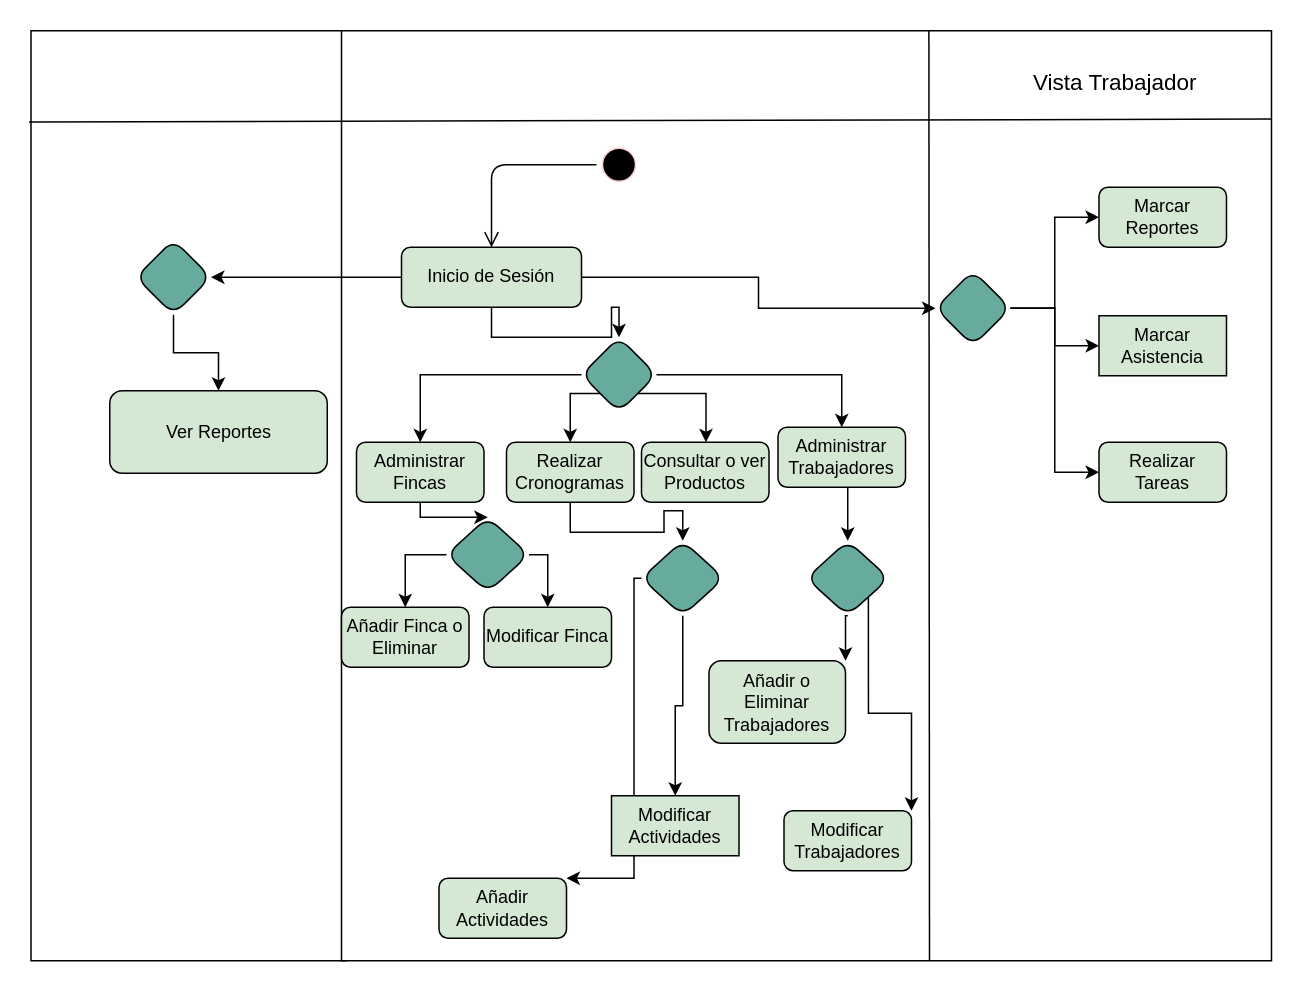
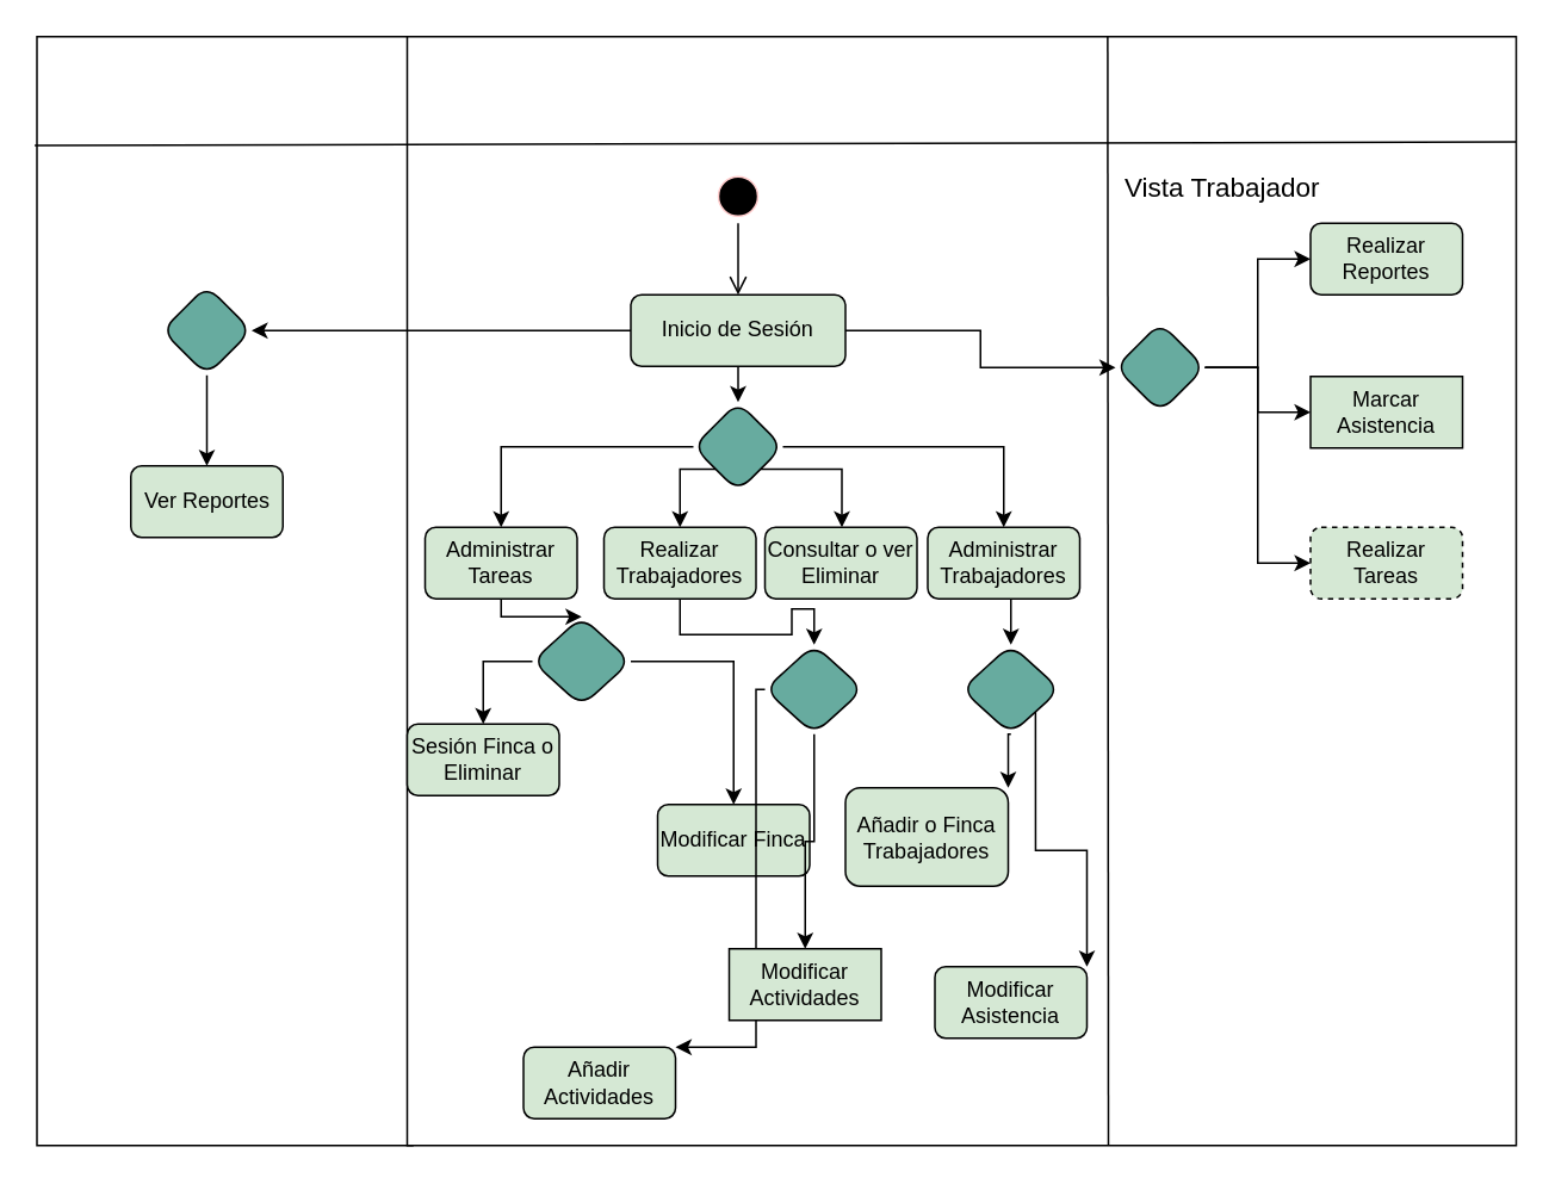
- <mxCell id="4" value="&lt;font style=&quot;font-size: 15px&quot;&gt;Vista Trabajador&lt;/font&gt;" style="text;html=1;strokeColor=none;fillColor=none;align=center;verticalAlign=middle;whiteSpace=wrap;rounded=0;" parent="1" vertex="1"><mxGeometry x="653" y="44.34" width="180" height="20" as="geometry" /></mxCell>
+ <mxCell id="4" value="&lt;font style=&quot;font-size: 15px&quot;&gt;Vista Trabajador&lt;/font&gt;" style="text;html=1;strokeColor=none;fillColor=none;align=center;verticalAlign=middle;whiteSpace=wrap;rounded=0;" parent="1" vertex="1"><mxGeometry x="593" y="94.34" width="180" height="20" as="geometry" /></mxCell>
- <mxCell id="36" value="Marcar Reportes" style="rounded=1;whiteSpace=wrap;html=1;strokeColor=#000000;fillColor=#D5E8D4;" parent="1" vertex="1"><mxGeometry x="732" y="124.34" width="85" height="40" as="geometry" /></mxCell>
+ <mxCell id="36" value="Realizar Reportes" style="rounded=1;whiteSpace=wrap;html=1;strokeColor=#000000;fillColor=#D5E8D4;" parent="1" vertex="1"><mxGeometry x="732" y="124.34" width="85" height="40" as="geometry" /></mxCell>
- <mxCell id="11" value="Inicio de Sesión" style="rounded=1;whiteSpace=wrap;html=1;fillColor=#D5E8D4;" parent="1" vertex="1"><mxGeometry x="267" y="164.34" width="120" height="40" as="geometry" /></mxCell>
+ <mxCell id="11" value="Inicio de Sesión" style="rounded=1;whiteSpace=wrap;html=1;fillColor=#D5E8D4;" parent="1" vertex="1"><mxGeometry x="352" y="164.34" width="120" height="40" as="geometry" /></mxCell>
- <mxCell id="50" value="Ver Reportes" style="rounded=1;whiteSpace=wrap;html=1;strokeColor=#000000;fillColor=#D5E8D4;" parent="1" vertex="1"><mxGeometry x="72.5" y="260" width="145" height="55" as="geometry" /></mxCell>
+ <mxCell id="50" value="Ver Reportes" style="rounded=1;whiteSpace=wrap;html=1;strokeColor=#000000;fillColor=#D5E8D4;" parent="1" vertex="1"><mxGeometry x="72.5" y="260" width="85" height="40" as="geometry" /></mxCell>
- <mxCell id="24" value="&lt;span&gt;Administrar Trabajadores&lt;/span&gt;" style="rounded=1;whiteSpace=wrap;html=1;strokeColor=#000000;fillColor=#D5E8D4;" parent="1" vertex="1"><mxGeometry x="518" y="284.34" width="85" height="40" as="geometry" /></mxCell>
+ <mxCell id="24" value="&lt;span&gt;Administrar Trabajadores&lt;/span&gt;" style="rounded=1;whiteSpace=wrap;html=1;strokeColor=#000000;fillColor=#D5E8D4;" parent="1" vertex="1"><mxGeometry x="518" y="294.34" width="85" height="40" as="geometry" /></mxCell>
- <mxCell id="19" value="Administrar Fincas" style="rounded=1;whiteSpace=wrap;html=1;strokeColor=#000000;fillColor=#D5E8D4;" parent="1" vertex="1"><mxGeometry x="237" y="294.34" width="85" height="40" as="geometry" /></mxCell>
+ <mxCell id="19" value="Administrar Tareas" style="rounded=1;whiteSpace=wrap;html=1;strokeColor=#000000;fillColor=#D5E8D4;" parent="1" vertex="1"><mxGeometry x="237" y="294.34" width="85" height="40" as="geometry" /></mxCell>
- <mxCell id="21" value="Realizar Cronogramas" style="rounded=1;whiteSpace=wrap;html=1;strokeColor=#000000;fillColor=#D5E8D4;" parent="1" vertex="1"><mxGeometry x="337" y="294.34" width="85" height="40" as="geometry" /></mxCell>
+ <mxCell id="21" value="Realizar Trabajadores" style="rounded=1;whiteSpace=wrap;html=1;strokeColor=#000000;fillColor=#D5E8D4;" parent="1" vertex="1"><mxGeometry x="337" y="294.34" width="85" height="40" as="geometry" /></mxCell>
- <mxCell id="17" value="Consultar o ver Productos" style="rounded=1;whiteSpace=wrap;html=1;strokeColor=#000000;fillColor=#D5E8D4;" parent="1" vertex="1"><mxGeometry x="427" y="294.34" width="85" height="40" as="geometry" /></mxCell>
+ <mxCell id="17" value="Consultar o ver Eliminar" style="rounded=1;whiteSpace=wrap;html=1;strokeColor=#000000;fillColor=#D5E8D4;" parent="1" vertex="1"><mxGeometry x="427" y="294.34" width="85" height="40" as="geometry" /></mxCell>
- <mxCell id="38" value="Realizar Tareas" style="rounded=1;whiteSpace=wrap;html=1;strokeColor=#000000;fillColor=#D5E8D4;" parent="1" vertex="1"><mxGeometry x="732" y="294.34" width="85" height="40" as="geometry" /></mxCell>
+ <mxCell id="38" value="Realizar Tareas" style="rounded=1;whiteSpace=wrap;html=1;strokeColor=#000000;fillColor=#D5E8D4;dashed=1;" parent="1" vertex="1"><mxGeometry x="732" y="294.34" width="85" height="40" as="geometry" /></mxCell>
- <mxCell id="28" value="Añadir Finca o Eliminar" style="rounded=1;whiteSpace=wrap;html=1;strokeColor=#000000;fillColor=#D5E8D4;" parent="1" vertex="1"><mxGeometry x="227" y="404.34" width="85" height="40" as="geometry" /></mxCell>
+ <mxCell id="28" value="Sesión Finca o Eliminar" style="rounded=1;whiteSpace=wrap;html=1;strokeColor=#000000;fillColor=#D5E8D4;" parent="1" vertex="1"><mxGeometry x="227" y="404.34" width="85" height="40" as="geometry" /></mxCell>
- <mxCell id="29" value="Modificar Finca" style="rounded=1;whiteSpace=wrap;html=1;strokeColor=#000000;fillColor=#D5E8D4;" parent="1" vertex="1"><mxGeometry x="322" y="404.34" width="85" height="40" as="geometry" /></mxCell>
+ <mxCell id="29" value="Modificar Finca" style="rounded=1;whiteSpace=wrap;html=1;strokeColor=#000000;fillColor=#D5E8D4;" parent="1" vertex="1"><mxGeometry x="367" y="449.34" width="85" height="40" as="geometry" /></mxCell>
- <mxCell id="34" value="Añadir o Eliminar Trabajadores" style="rounded=1;whiteSpace=wrap;html=1;strokeColor=#000000;fillColor=#D5E8D4;" parent="1" vertex="1"><mxGeometry x="472" y="440" width="91" height="55" as="geometry" /></mxCell>
+ <mxCell id="34" value="Añadir o Finca Trabajadores" style="rounded=1;whiteSpace=wrap;html=1;strokeColor=#000000;fillColor=#D5E8D4;" parent="1" vertex="1"><mxGeometry x="472" y="440" width="91" height="55" as="geometry" /></mxCell>
- <mxCell id="35" value="Modificar Trabajadores" style="rounded=1;whiteSpace=wrap;html=1;strokeColor=#000000;fillColor=#D5E8D4;" parent="1" vertex="1"><mxGeometry x="522" y="540" width="85" height="40" as="geometry" /></mxCell>
+ <mxCell id="35" value="Modificar Asistencia" style="rounded=1;whiteSpace=wrap;html=1;strokeColor=#000000;fillColor=#D5E8D4;" parent="1" vertex="1"><mxGeometry x="522" y="540" width="85" height="40" as="geometry" /></mxCell>
